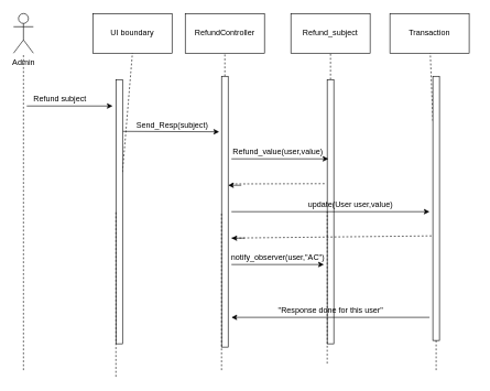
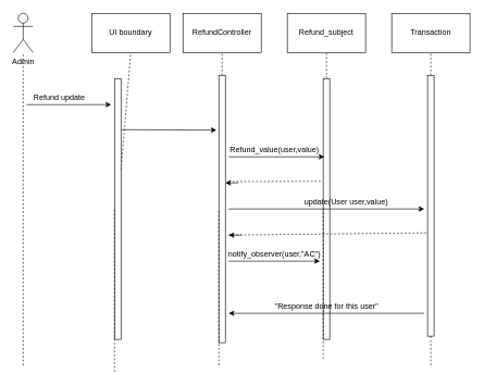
- <mxCell id="6" value="Transaction" style="rounded=0;whiteSpace=wrap;html=1;" vertex="1" parent="1"><mxGeometry x="590" y="20" width="120" height="60" as="geometry" /></mxCell>
+ <mxCell id="6" value="Transaction" style="rounded=0;whiteSpace=wrap;html=1;" vertex="1" parent="1"><mxGeometry x="600" y="20" width="120" height="60" as="geometry" /></mxCell>
- <mxCell id="21" value="Refund subject" style="text;html=1;align=center;verticalAlign=middle;resizable=0;points=[];autosize=1;strokeColor=none;fillColor=none;" vertex="1" parent="1"><mxGeometry x="40" y="140" width="100" height="20" as="geometry" /></mxCell>
+ <mxCell id="21" value="Refund update" style="text;html=1;align=center;verticalAlign=middle;resizable=0;points=[];autosize=1;strokeColor=none;fillColor=none;" vertex="1" parent="1"><mxGeometry x="40" y="140" width="100" height="20" as="geometry" /></mxCell>
- <mxCell id="23" value="Send_Resp(subject)" style="text;html=1;align=center;verticalAlign=middle;resizable=0;points=[];autosize=1;strokeColor=none;fillColor=none;" vertex="1" parent="1"><mxGeometry x="200" y="180" width="120" height="20" as="geometry" /></mxCell>
